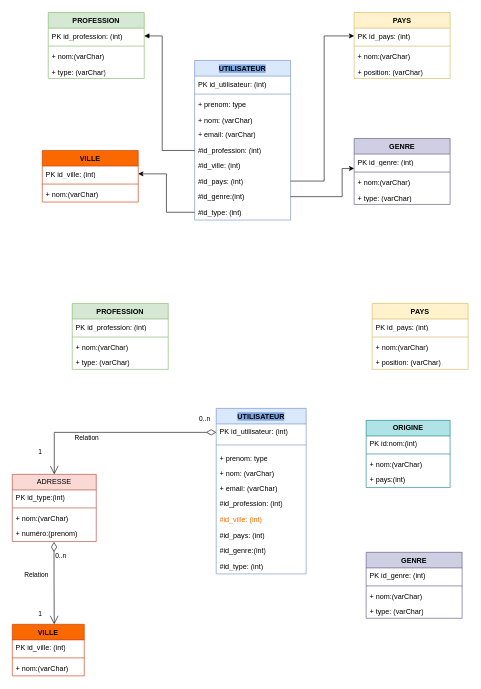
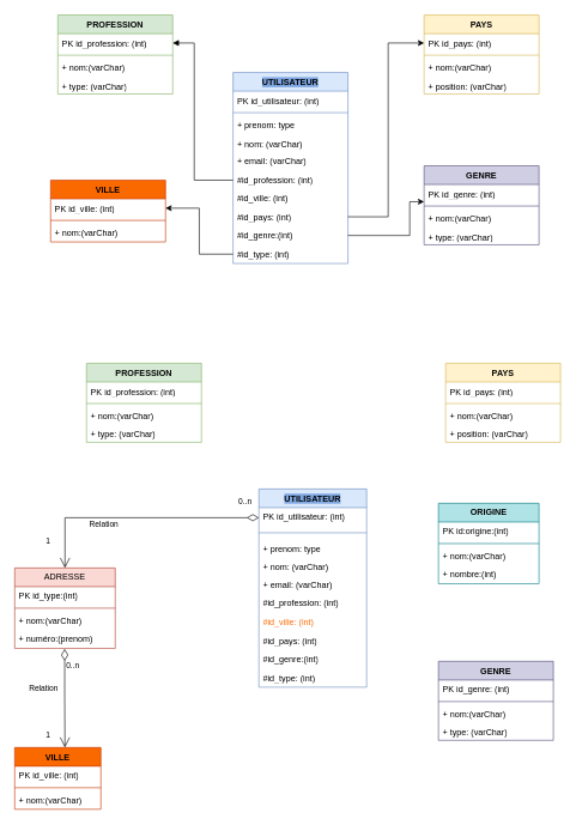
- <mxCell id="71" value="PK id:nom:(int)" style="text;strokeColor=none;fillColor=none;align=left;verticalAlign=top;spacingLeft=4;spacingRight=4;overflow=hidden;rotatable=0;points=[[0,0.5],[1,0.5]];portConstraint=eastwest;whiteSpace=wrap;html=1;" vertex="1" parent="70"><mxGeometry y="26" width="140" height="26" as="geometry" /></mxCell>
+ <mxCell id="71" value="PK id:origine:(int)" style="text;strokeColor=none;fillColor=none;align=left;verticalAlign=top;spacingLeft=4;spacingRight=4;overflow=hidden;rotatable=0;points=[[0,0.5],[1,0.5]];portConstraint=eastwest;whiteSpace=wrap;html=1;" vertex="1" parent="70"><mxGeometry y="26" width="140" height="26" as="geometry" /></mxCell>
- <mxCell id="74" value="+ pays:(int)" style="text;strokeColor=none;fillColor=none;align=left;verticalAlign=top;spacingLeft=4;spacingRight=4;overflow=hidden;rotatable=0;points=[[0,0.5],[1,0.5]];portConstraint=eastwest;whiteSpace=wrap;html=1;" vertex="1" parent="70"><mxGeometry y="86" width="140" height="26" as="geometry" /></mxCell>
+ <mxCell id="74" value="+ nombre:(int)" style="text;strokeColor=none;fillColor=none;align=left;verticalAlign=top;spacingLeft=4;spacingRight=4;overflow=hidden;rotatable=0;points=[[0,0.5],[1,0.5]];portConstraint=eastwest;whiteSpace=wrap;html=1;" vertex="1" parent="70"><mxGeometry y="86" width="140" height="26" as="geometry" /></mxCell>
